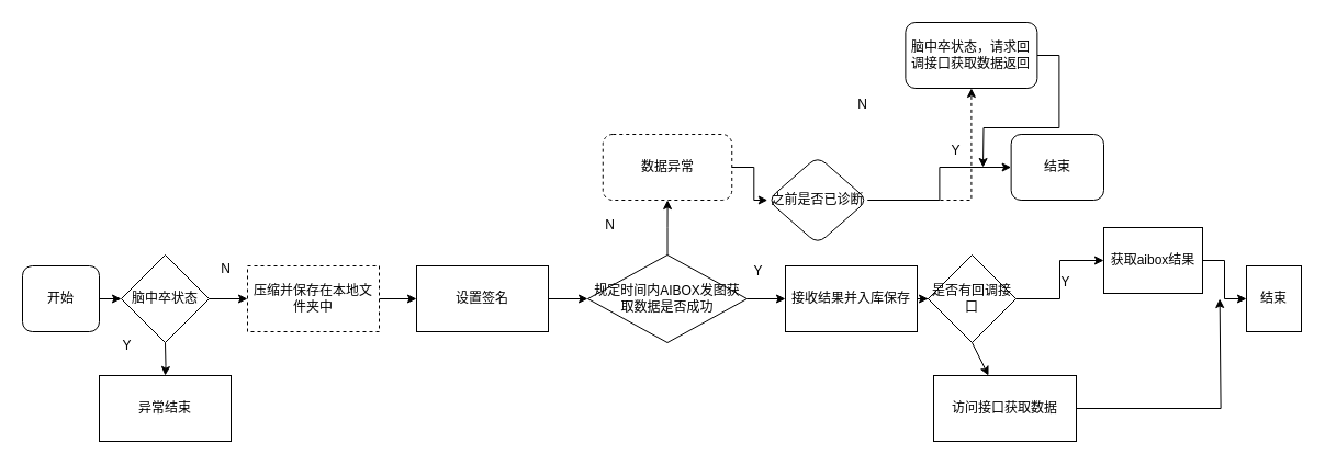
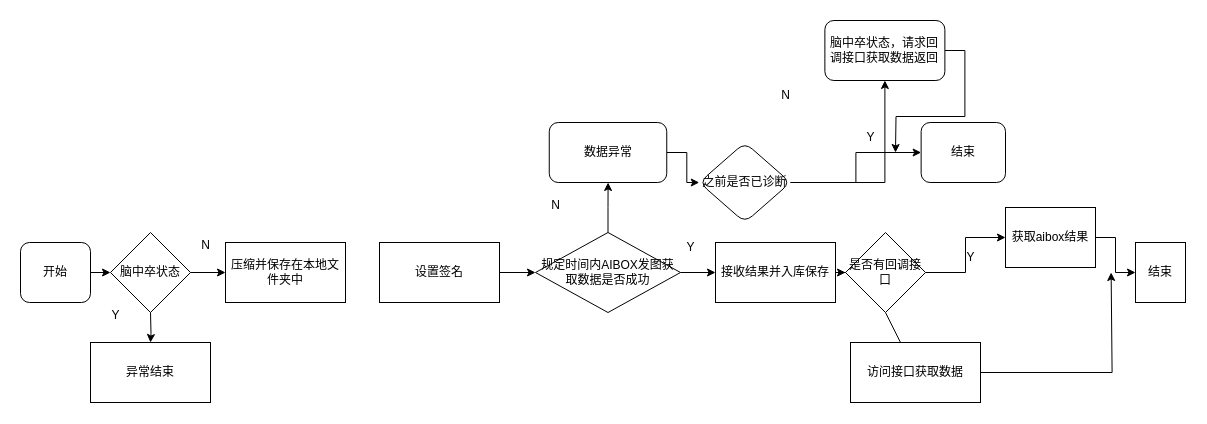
- <mxCell id="27" value="" style="edgeStyle=orthogonalEdgeStyle;rounded=0;orthogonalLoop=1;jettySize=auto;html=1;dashed=1;" edge="1" parent="1" source="28" target="31"><mxGeometry relative="1" as="geometry" /></mxCell>
+ <mxCell id="27" value="" style="edgeStyle=orthogonalEdgeStyle;rounded=0;orthogonalLoop=1;jettySize=auto;html=1;" edge="1" parent="1" source="28" target="31"><mxGeometry relative="1" as="geometry" /></mxCell>
- <mxCell id="25" value="数据异常" style="rounded=1;whiteSpace=wrap;html=1;dashed=1;" vertex="1" parent="1"><mxGeometry x="548.75" y="122" width="117.5" height="60" as="geometry" /></mxCell>
+ <mxCell id="25" value="数据异常" style="rounded=1;whiteSpace=wrap;html=1;" vertex="1" parent="1"><mxGeometry x="548.75" y="122" width="117.5" height="60" as="geometry" /></mxCell>
- <mxCell id="9" value="压缩并保存在本地文件夹中" style="whiteSpace=wrap;html=1;dashed=1;" vertex="1" parent="1"><mxGeometry x="225" y="242" width="120" height="60" as="geometry" /></mxCell>
+ <mxCell id="9" value="压缩并保存在本地文件夹中" style="whiteSpace=wrap;html=1;" vertex="1" parent="1"><mxGeometry x="225" y="242" width="120" height="60" as="geometry" /></mxCell>
- <mxCell id="8" value="" style="edgeStyle=orthogonalEdgeStyle;rounded=0;orthogonalLoop=1;jettySize=auto;html=1;" edge="1" parent="1" source="9" target="11"><mxGeometry relative="1" as="geometry" /></mxCell>
- <mxCell id="39" value="" style="endArrow=classic;html=1;rounded=0;exitX=0.5;exitY=1;exitDx=0;exitDy=0;" edge="1" parent="1" source="18" target="23"><mxGeometry width="50" height="50" relative="1" as="geometry"><mxPoint x="720" y="380" as="sourcePoint" /><mxPoint x="770" y="330" as="targetPoint" /></mxGeometry></mxCell>
+ <mxCell id="39" value="" style="endArrow=none;html=1;rounded=0;exitX=0.5;exitY=1;exitDx=0;exitDy=0;" edge="1" parent="1" source="18" target="23"><mxGeometry width="50" height="50" relative="1" as="geometry"><mxPoint x="720" y="380" as="sourcePoint" /><mxPoint x="770" y="330" as="targetPoint" /></mxGeometry></mxCell>
